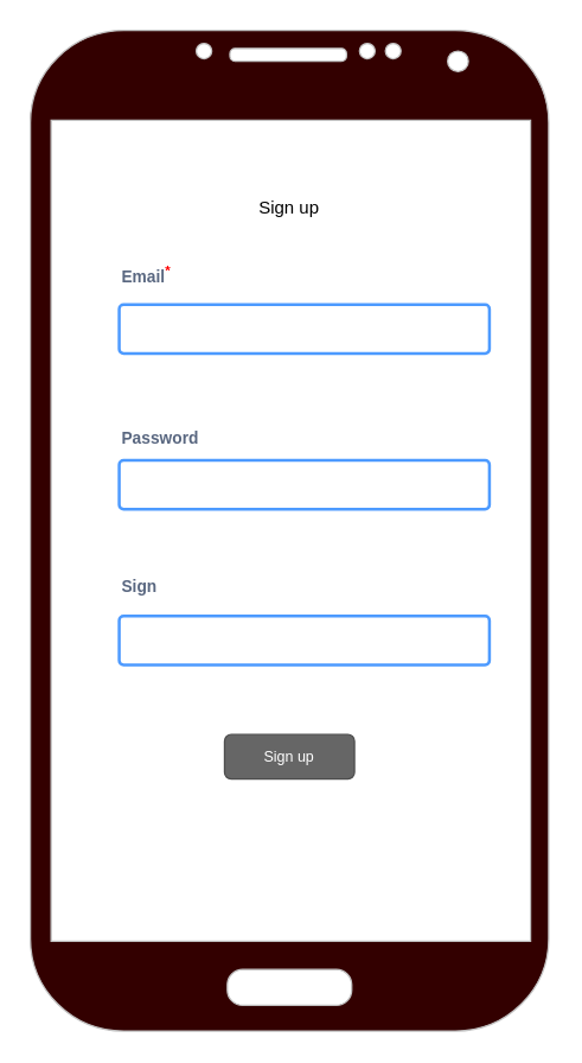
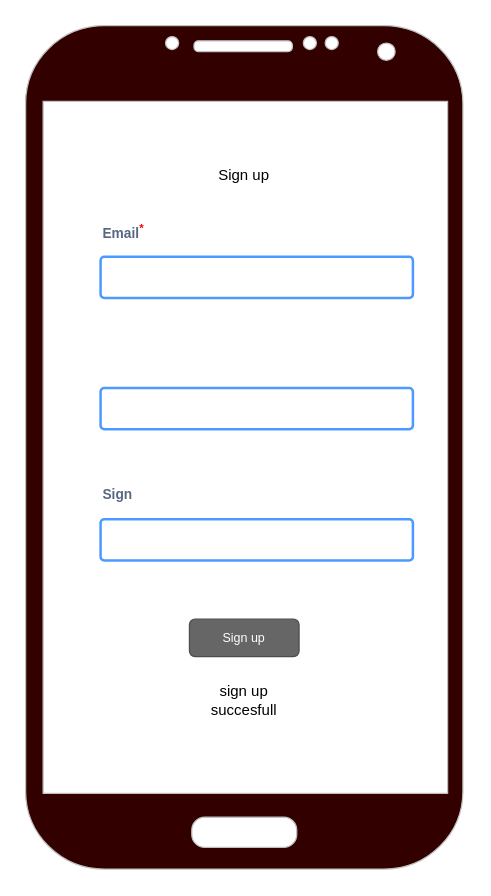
- <mxCell id="6" value="Password" style="fillColor=none;strokeColor=none;html=1;fontSize=11;fontStyle=0;align=left;fontColor=#596780;fontStyle=1;fontSize=11" vertex="1" parent="1"><mxGeometry x="80" y="285" width="240" height="20" as="geometry" /></mxCell>
+ <mxCell id="11" value="sign up succesfull" style="text;html=1;align=center;verticalAlign=middle;whiteSpace=wrap;rounded=0;" vertex="1" parent="1"><mxGeometry x="165.01" y="545" width="60" height="30" as="geometry" /></mxCell>
